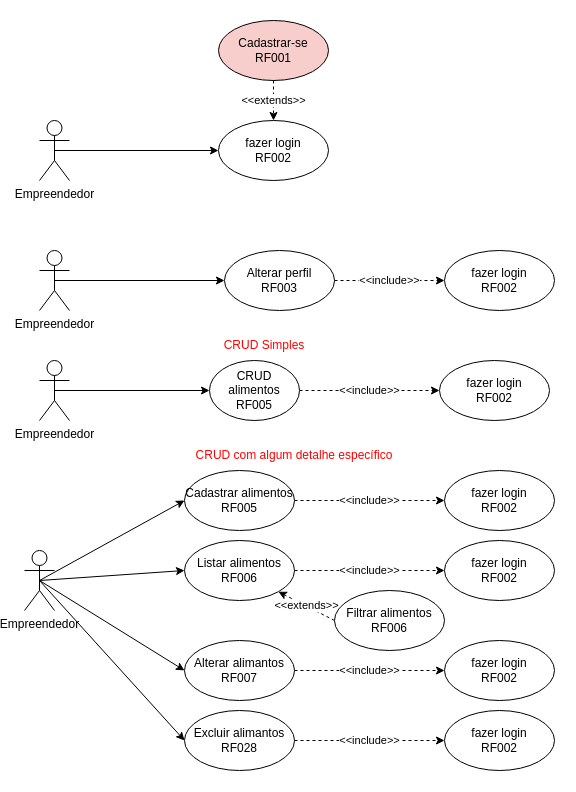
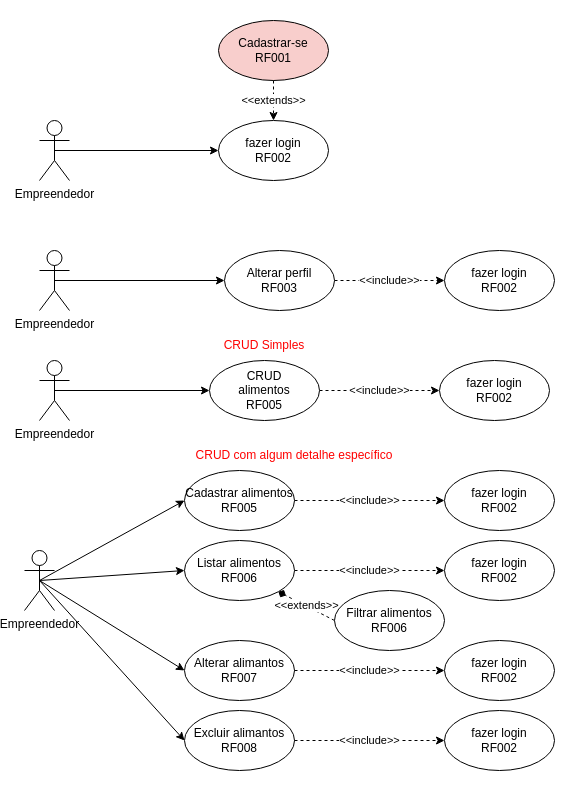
- <mxCell id="29" value="CRUD&lt;br&gt;alimentos&lt;br&gt;RF005" style="ellipse;whiteSpace=wrap;html=1;" vertex="1" parent="1"><mxGeometry x="205" y="360" width="90" height="60" as="geometry" /></mxCell>
+ <mxCell id="29" value="CRUD&lt;br&gt;alimentos&lt;br&gt;RF005" style="ellipse;whiteSpace=wrap;html=1;" vertex="1" parent="1"><mxGeometry x="205" y="360" width="110" height="60" as="geometry" /></mxCell>
- <mxCell id="22" value="&amp;lt;&amp;lt;extends&amp;gt;&amp;gt;" style="edgeStyle=none;rounded=0;orthogonalLoop=1;jettySize=auto;html=1;exitX=0;exitY=0.5;exitDx=0;exitDy=0;entryX=1;entryY=1;entryDx=0;entryDy=0;dashed=1;fontColor=#000000;" edge="1" parent="1" source="23" target="18"><mxGeometry relative="1" as="geometry" /></mxCell>
+ <mxCell id="22" value="&amp;lt;&amp;lt;extends&amp;gt;&amp;gt;" style="edgeStyle=none;rounded=0;orthogonalLoop=1;jettySize=auto;html=1;exitX=0;exitY=0.5;exitDx=0;exitDy=0;entryX=1;entryY=1;entryDx=0;entryDy=0;dashed=1;fontColor=#000000;endArrow=diamond;" edge="1" parent="1" source="23" target="18"><mxGeometry relative="1" as="geometry" /></mxCell>
- <mxCell id="20" value="Excluir alimantos&lt;br&gt;RF028" style="ellipse;whiteSpace=wrap;html=1;" parent="1" vertex="1"><mxGeometry x="180" y="710" width="110" height="60" as="geometry" /></mxCell>
+ <mxCell id="20" value="Excluir alimantos&lt;br&gt;RF008" style="ellipse;whiteSpace=wrap;html=1;" parent="1" vertex="1"><mxGeometry x="180" y="710" width="110" height="60" as="geometry" /></mxCell>
